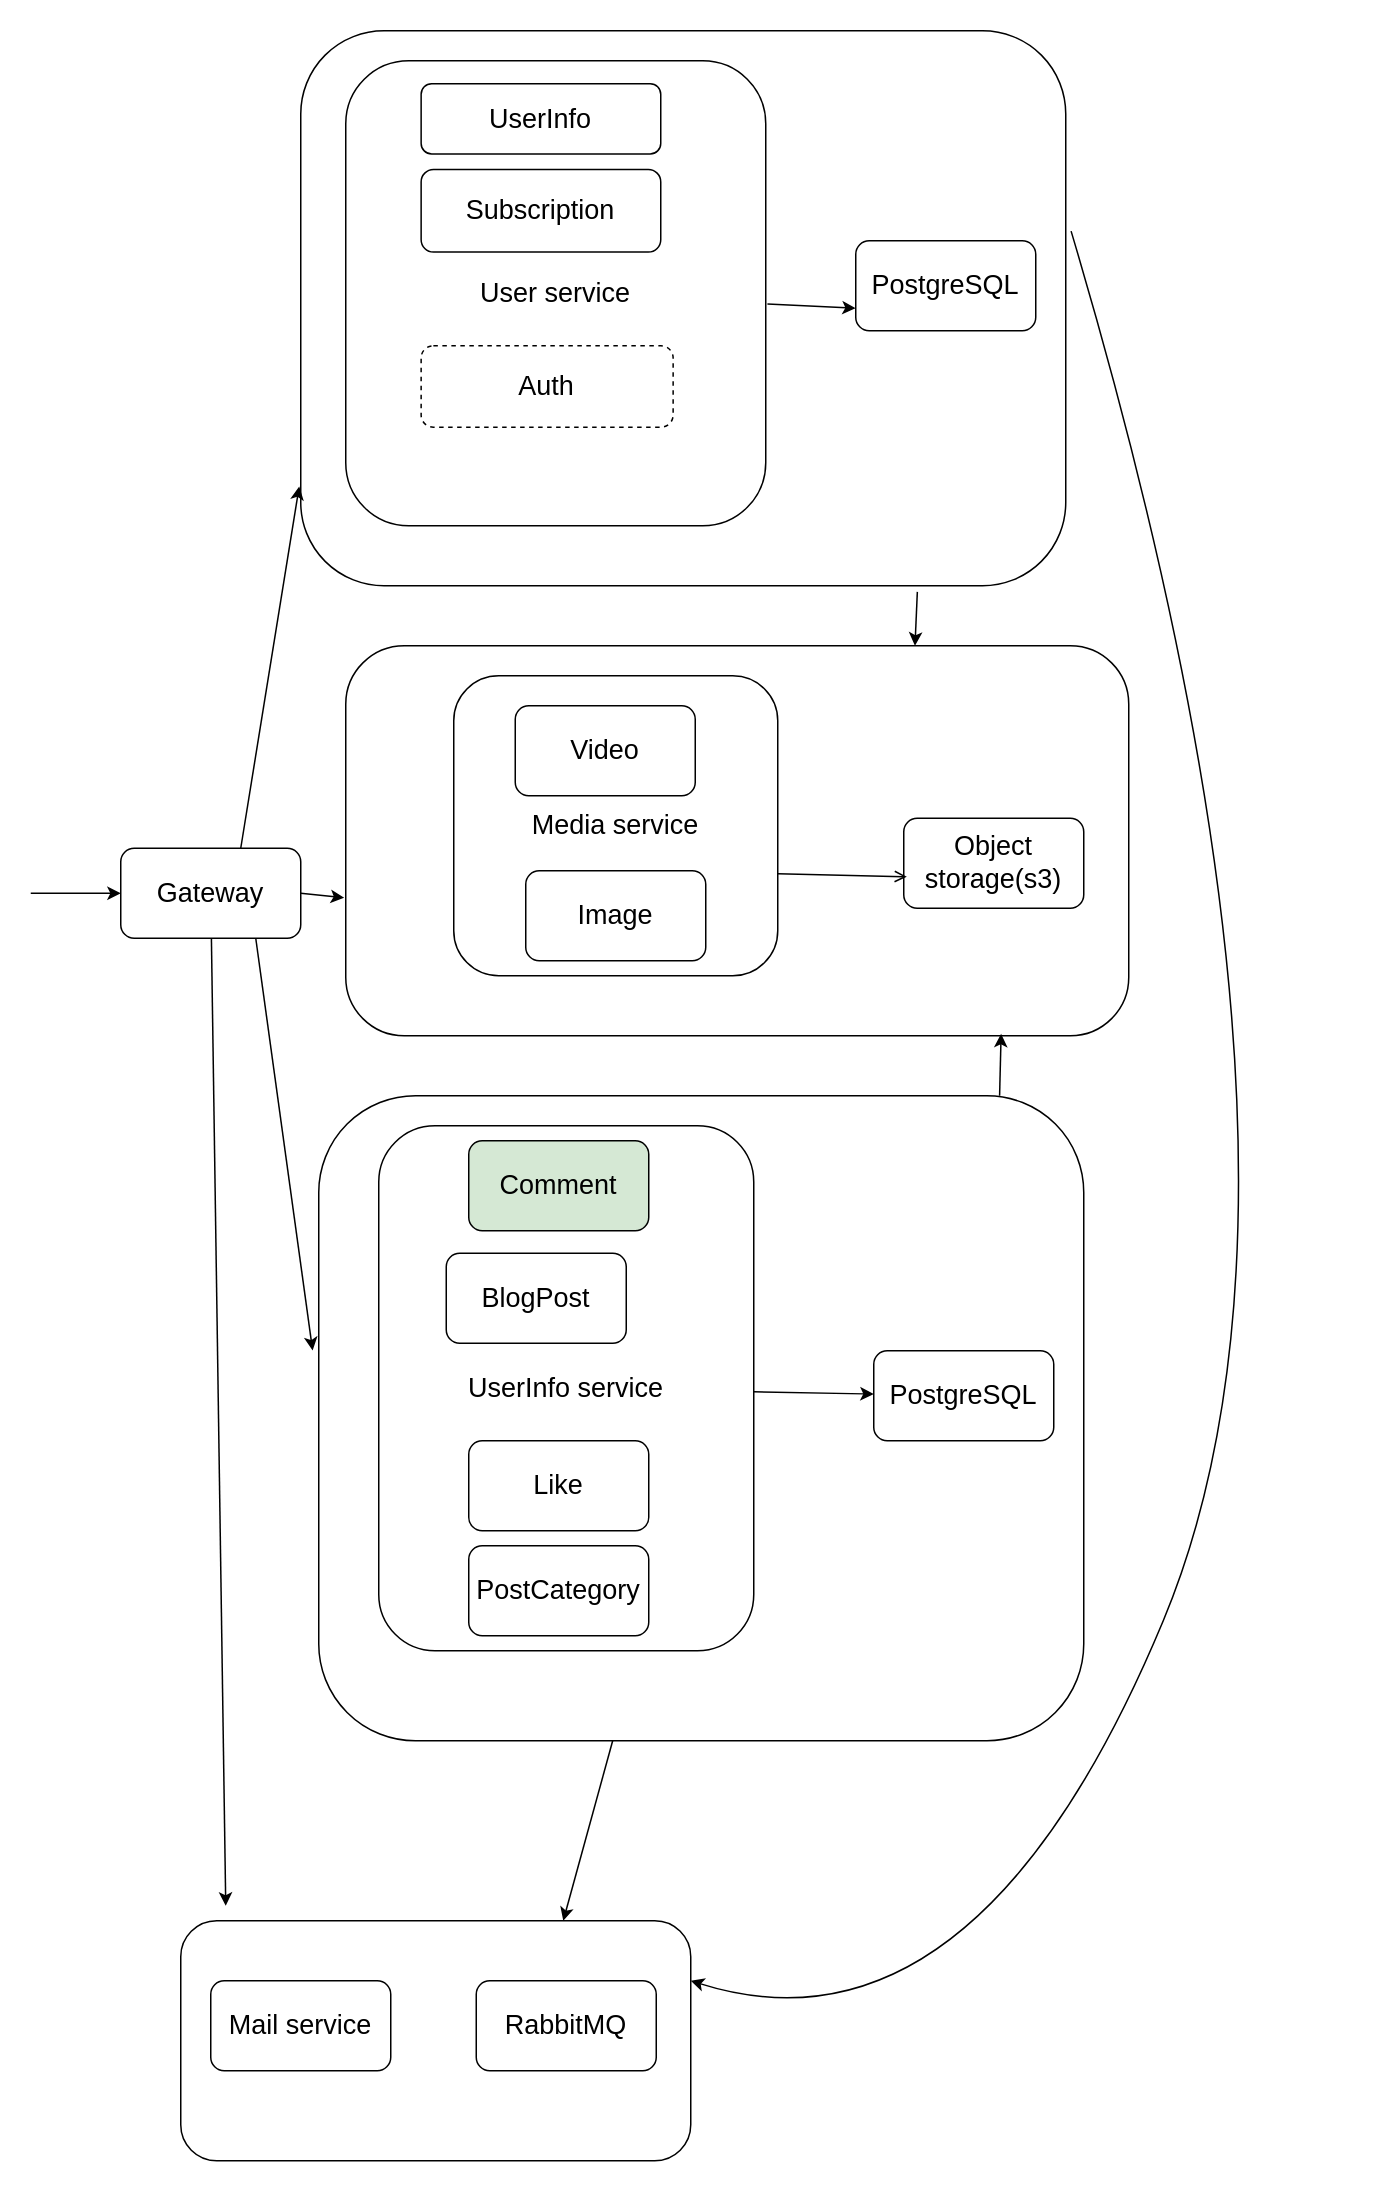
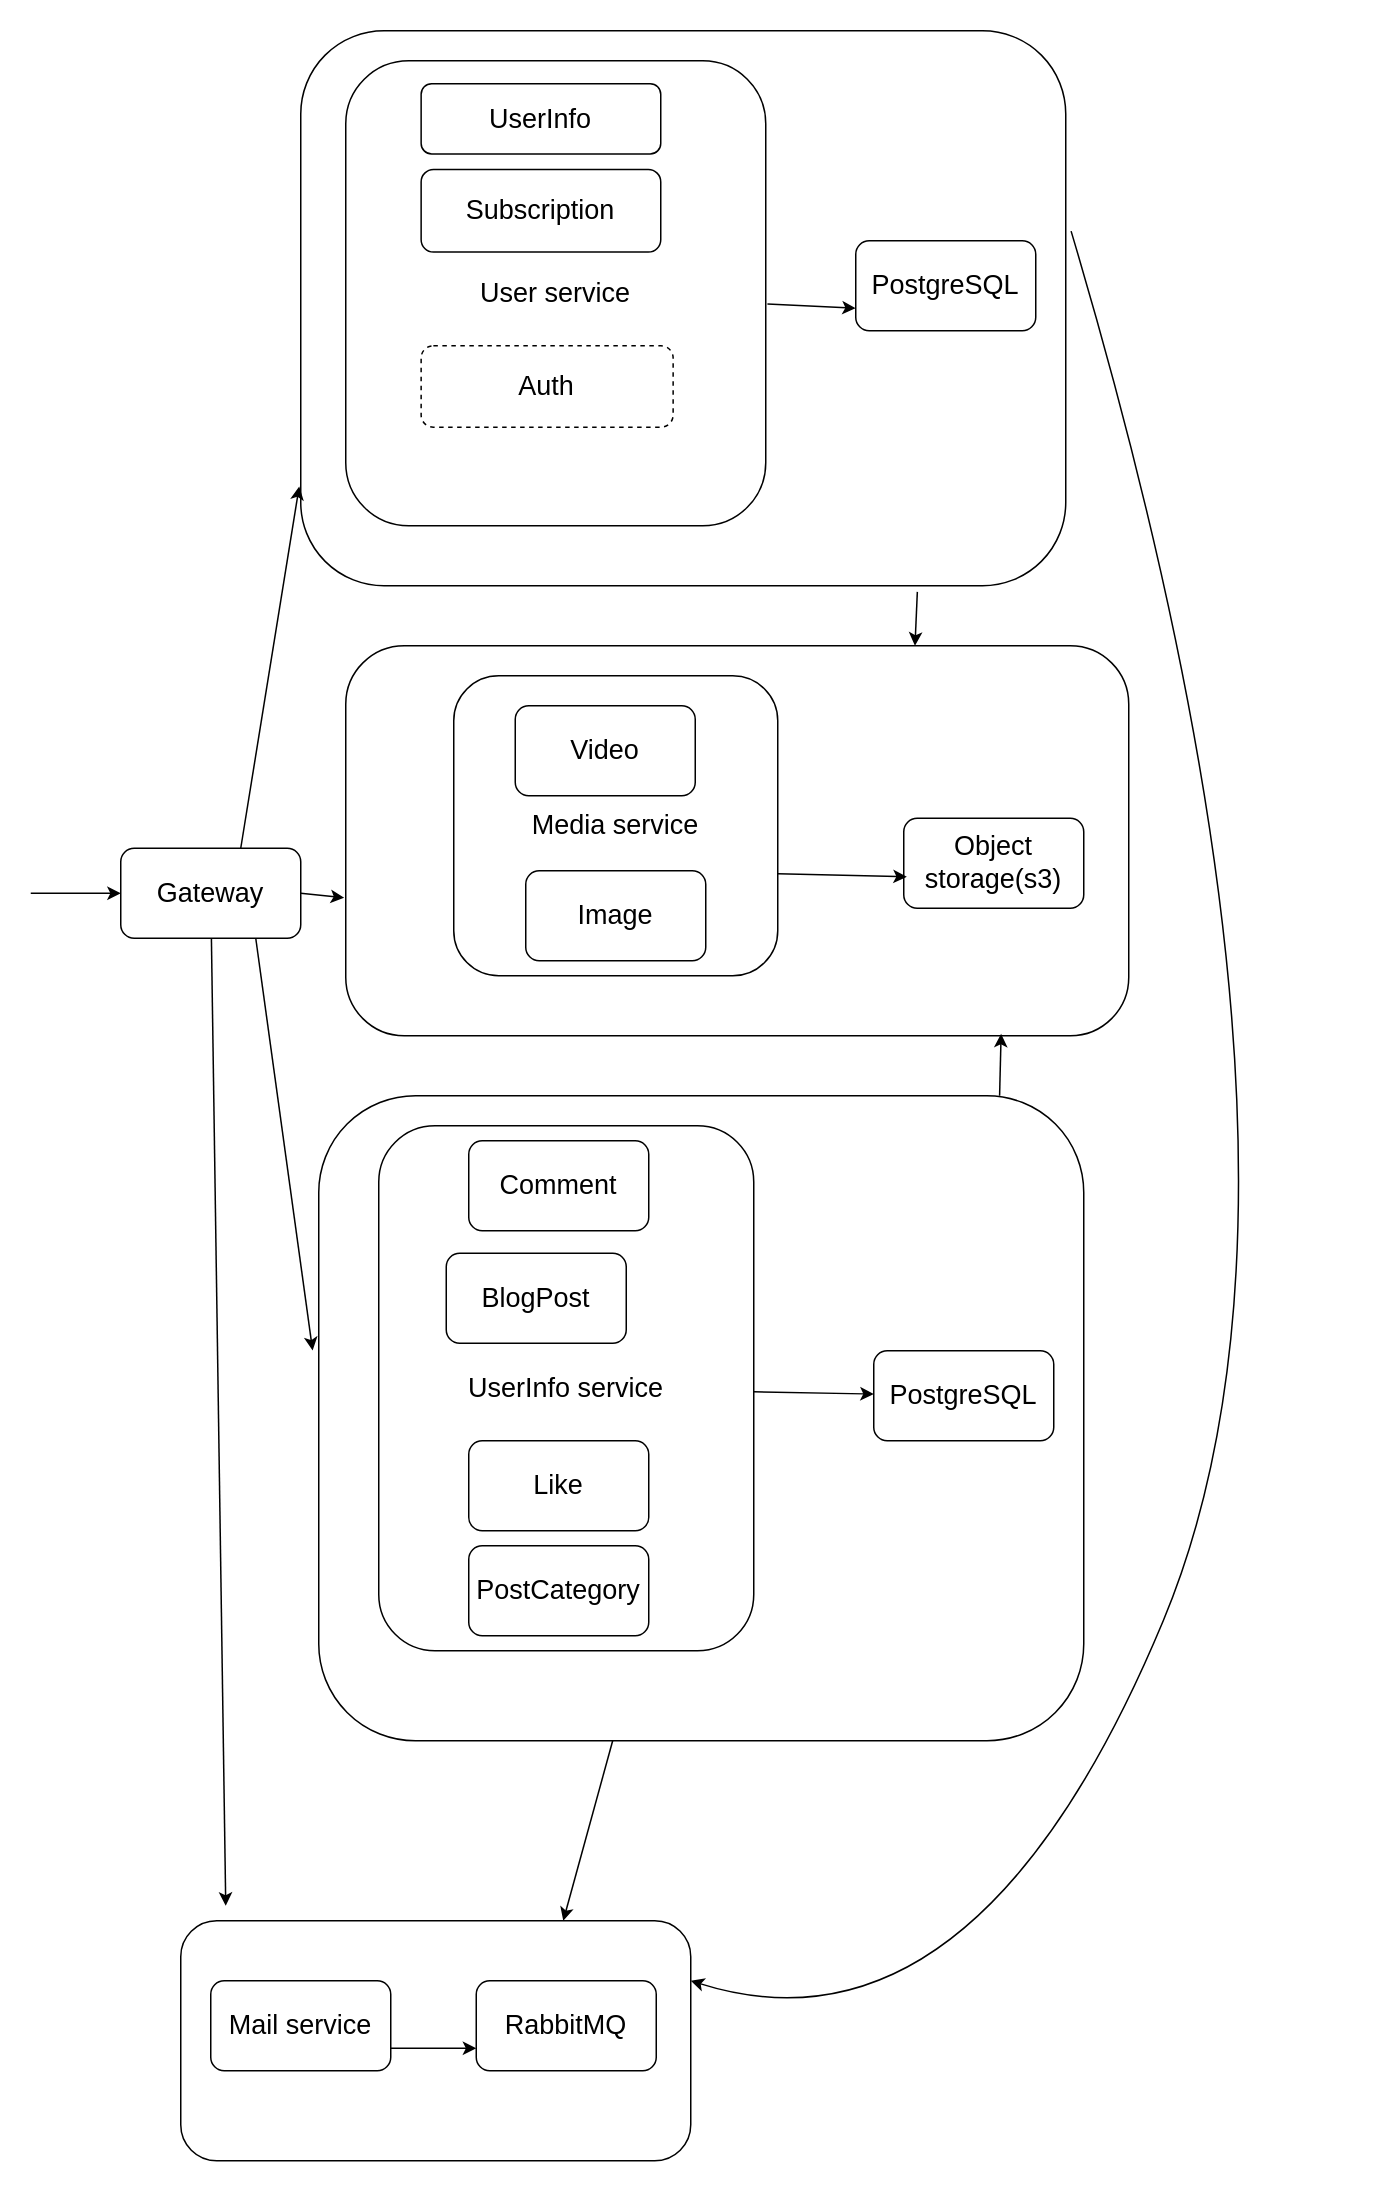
- <mxCell id="12" value="" style="endArrow=open;html=1;rounded=0;exitX=1;exitY=0.66;exitDx=0;exitDy=0;exitPerimeter=0;entryX=0.017;entryY=0.65;entryDx=0;entryDy=0;entryPerimeter=0;" edge="1" parent="1" source="30" target="11"><mxGeometry width="50" height="50" relative="1" as="geometry"><mxPoint x="432" y="535" as="sourcePoint" /><mxPoint x="482" y="485" as="targetPoint" /></mxGeometry></mxCell>
+ <mxCell id="12" value="" style="endArrow=classic;html=1;rounded=0;exitX=1;exitY=0.66;exitDx=0;exitDy=0;exitPerimeter=0;entryX=0.017;entryY=0.65;entryDx=0;entryDy=0;entryPerimeter=0;" edge="1" parent="1" source="30" target="11"><mxGeometry width="50" height="50" relative="1" as="geometry"><mxPoint x="432" y="535" as="sourcePoint" /><mxPoint x="482" y="485" as="targetPoint" /></mxGeometry></mxCell>
- <mxCell id="26" value="&lt;font style=&quot;font-size: 18px;&quot;&gt;Comment&lt;/font&gt;" style="rounded=1;whiteSpace=wrap;html=1;fillColor=#d5e8d4;" vertex="1" parent="1"><mxGeometry x="312" y="760" width="120" height="60" as="geometry" /></mxCell>
+ <mxCell id="26" value="&lt;font style=&quot;font-size: 18px;&quot;&gt;Comment&lt;/font&gt;" style="rounded=1;whiteSpace=wrap;html=1;" vertex="1" parent="1"><mxGeometry x="312" y="760" width="120" height="60" as="geometry" /></mxCell>
+ <mxCell id="34" value="" style="endArrow=classic;html=1;rounded=0;exitX=1;exitY=0.75;exitDx=0;exitDy=0;entryX=0;entryY=0.75;entryDx=0;entryDy=0;" edge="1" parent="1" source="5" target="33"><mxGeometry width="50" height="50" relative="1" as="geometry"><mxPoint x="750" y="800" as="sourcePoint" /><mxPoint x="800" y="750" as="targetPoint" /></mxGeometry></mxCell>
